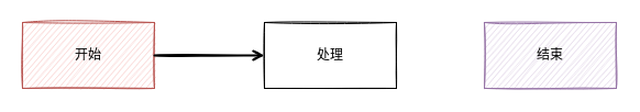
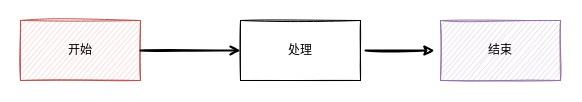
+ <mxCell id="3" value="" style="edgeStyle=orthogonalEdgeStyle;rounded=0;orthogonalLoop=1;jettySize=auto;html=1;sketch=1;jumpSize=12;jumpStyle=none;targetPerimeterSpacing=5;sourcePerimeterSpacing=5;strokeWidth=2;" edge="1" parent="1" source="4" target="6"><mxGeometry relative="1" as="geometry" /></mxCell>
